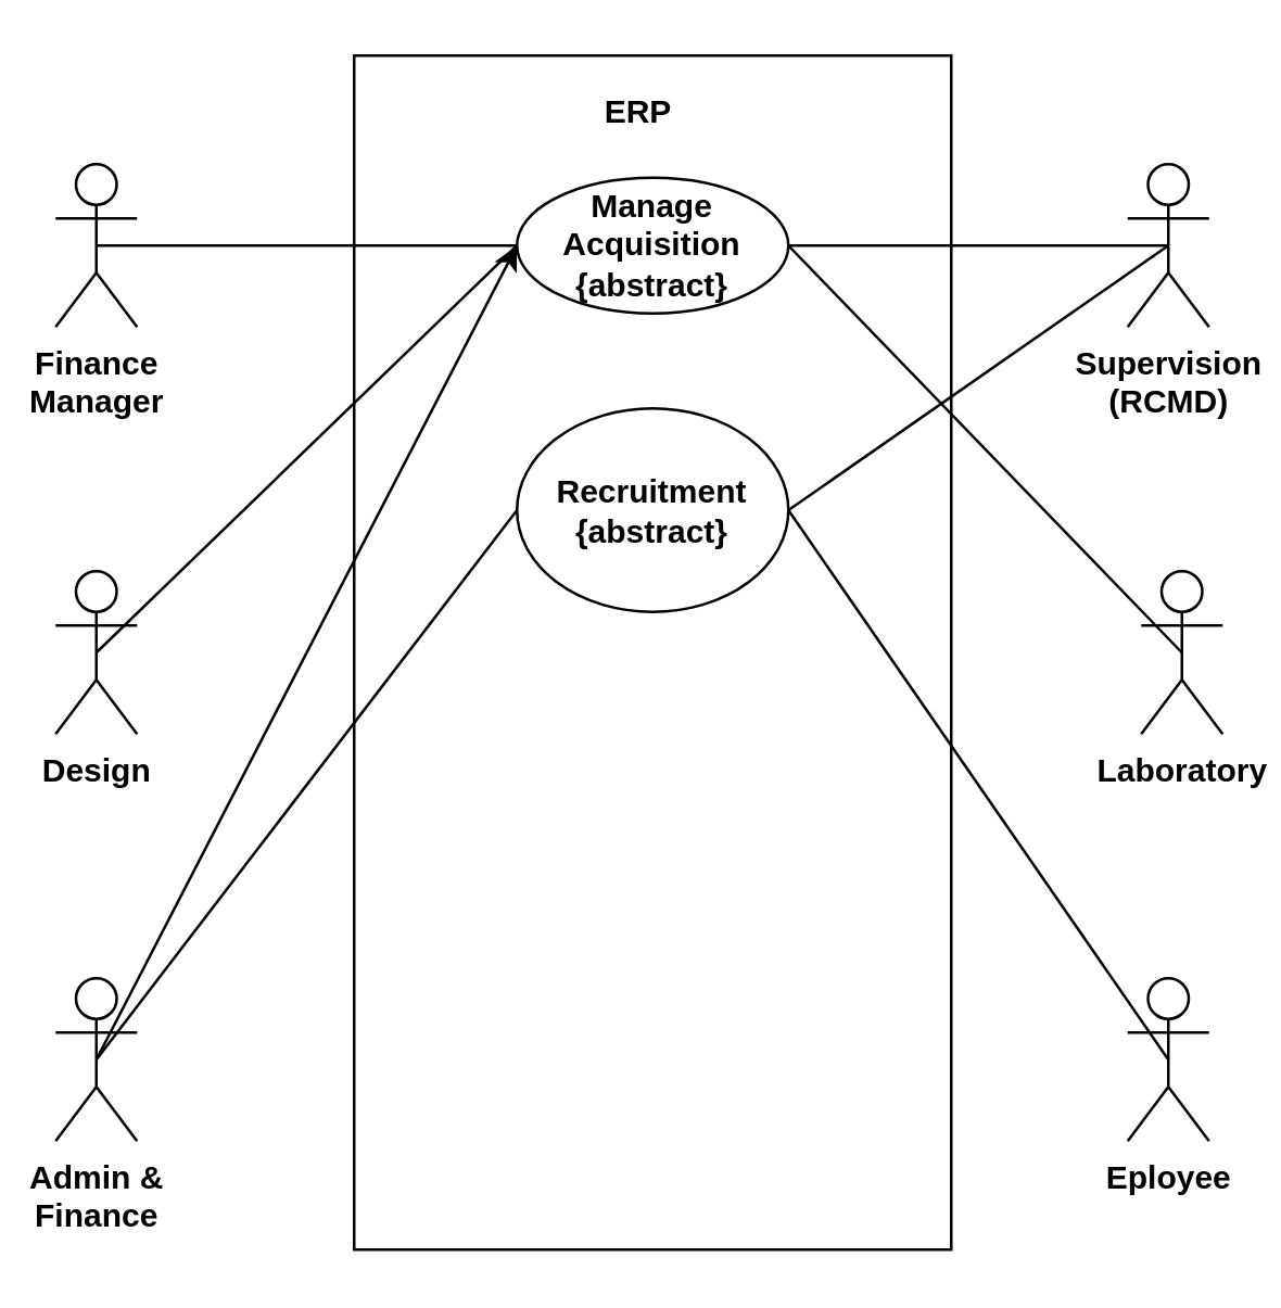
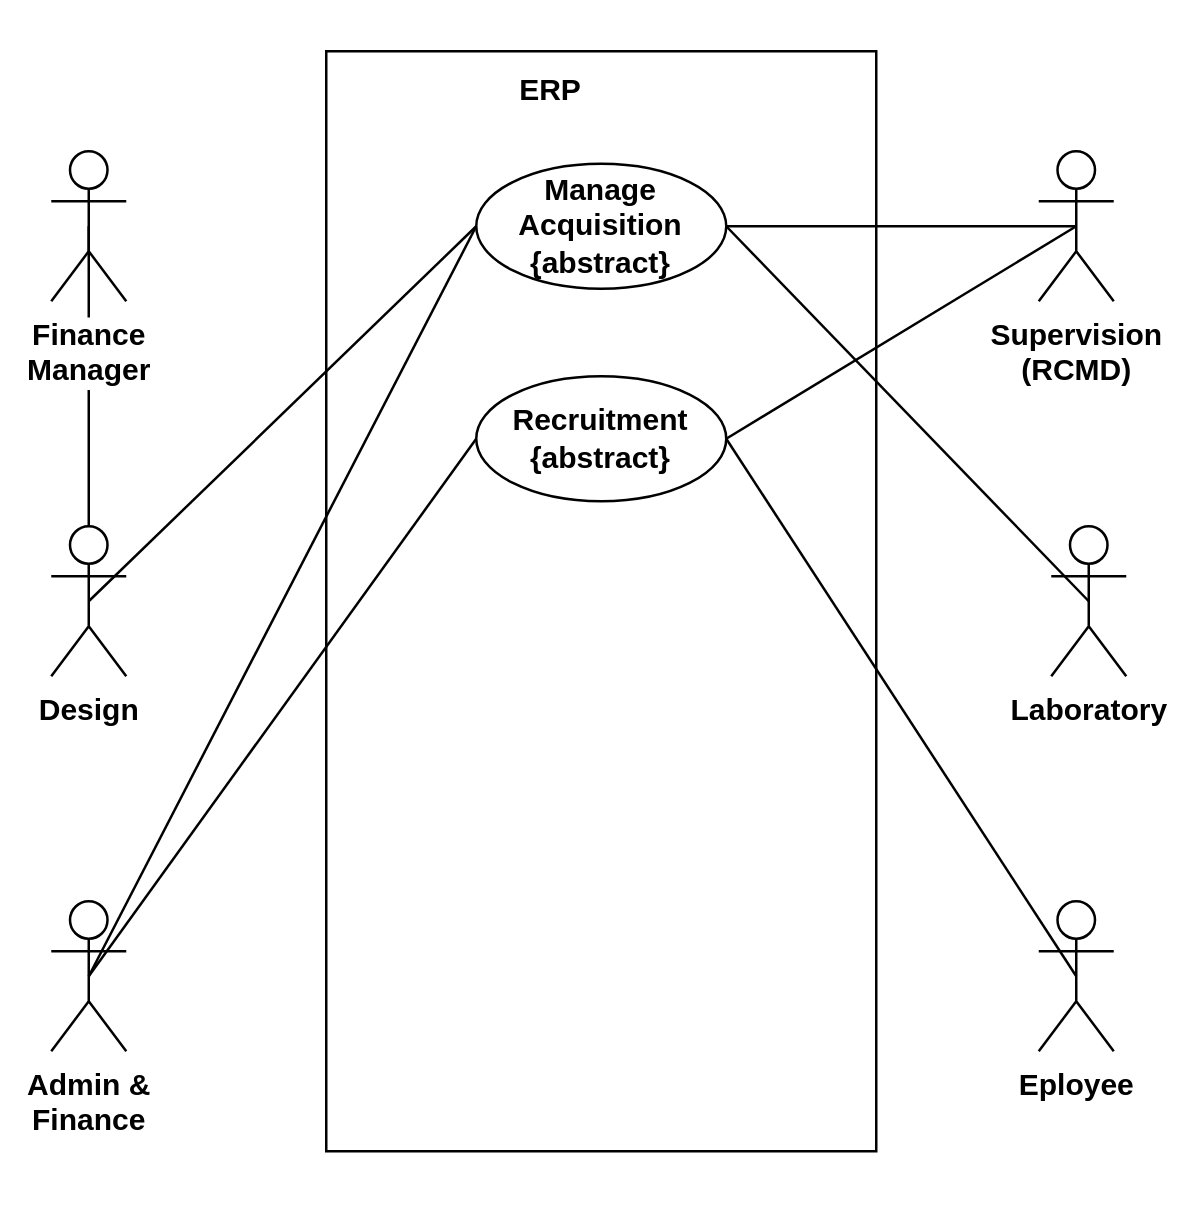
- <mxCell id="3" value="ERP" style="text;html=1;strokeColor=none;fillColor=none;align=center;verticalAlign=middle;whiteSpace=wrap;rounded=0;fontStyle=1" vertex="1" parent="1"><mxGeometry x="160" y="30" width="150" height="21" as="geometry" /></mxCell>
+ <mxCell id="3" value="ERP" style="text;html=1;strokeColor=none;fillColor=none;align=center;verticalAlign=middle;whiteSpace=wrap;rounded=0;fontStyle=1" vertex="1" parent="1"><mxGeometry x="145" y="25" width="150" height="21" as="geometry" /></mxCell>
- <mxCell id="4" style="edgeStyle=none;orthogonalLoop=1;jettySize=auto;html=1;exitX=0.5;exitY=0.5;exitDx=0;exitDy=0;exitPerimeter=0;entryX=0;entryY=0.5;entryDx=0;entryDy=0;endArrow=none;" edge="1" parent="1" source="5" target="6"><mxGeometry relative="1" as="geometry" /></mxCell>
+ <mxCell id="4" style="edgeStyle=none;orthogonalLoop=1;jettySize=auto;html=1;exitX=0.5;exitY=0.5;exitDx=0;exitDy=0;exitPerimeter=0;endArrow=none;" edge="1" parent="1" source="5" target="8"><mxGeometry relative="1" as="geometry" /></mxCell>
- <mxCell id="13" style="edgeStyle=none;orthogonalLoop=1;jettySize=auto;html=1;exitX=0.5;exitY=0.5;exitDx=0;exitDy=0;exitPerimeter=0;endArrow=classic;entryX=0;entryY=0.5;entryDx=0;entryDy=0;" edge="1" parent="1" source="12" target="6"><mxGeometry relative="1" as="geometry"><mxPoint x="35" y="491" as="sourcePoint" /><mxPoint x="190" y="106" as="targetPoint" /><Array as="points" /></mxGeometry></mxCell>
+ <mxCell id="13" style="edgeStyle=none;orthogonalLoop=1;jettySize=auto;html=1;exitX=0.5;exitY=0.5;exitDx=0;exitDy=0;exitPerimeter=0;endArrow=none;entryX=0;entryY=0.5;entryDx=0;entryDy=0;" edge="1" parent="1" source="12" target="6"><mxGeometry relative="1" as="geometry"><mxPoint x="35" y="491" as="sourcePoint" /><mxPoint x="190" y="106" as="targetPoint" /><Array as="points" /></mxGeometry></mxCell>
- <mxCell id="15" value="Recruitment&lt;br&gt;{abstract}" style="ellipse;whiteSpace=wrap;html=1;fontStyle=1;labelBackgroundColor=none;labelBorderColor=none;" vertex="1" parent="1"><mxGeometry x="190" y="150" width="100" height="75" as="geometry" /></mxCell>
+ <mxCell id="15" value="Recruitment&lt;br&gt;{abstract}" style="ellipse;whiteSpace=wrap;html=1;fontStyle=1;labelBackgroundColor=none;labelBorderColor=none;" vertex="1" parent="1"><mxGeometry x="190" y="150" width="100" height="50" as="geometry" /></mxCell>
